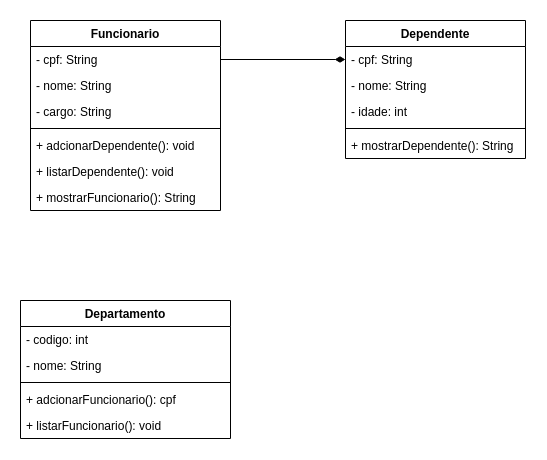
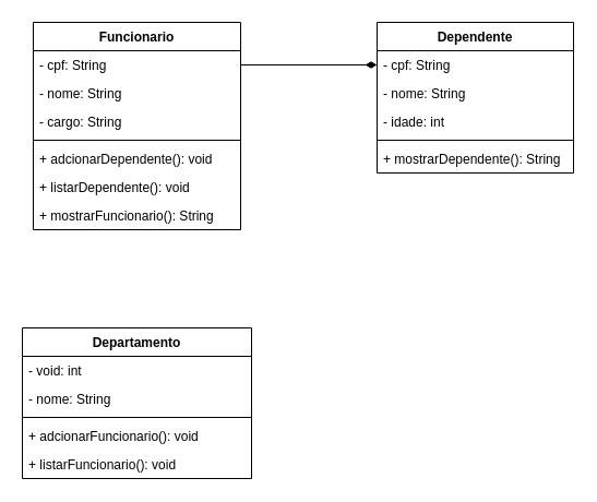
- <mxCell id="17" value="- codigo: int" style="text;strokeColor=none;fillColor=none;align=left;verticalAlign=top;spacingLeft=4;spacingRight=4;overflow=hidden;rotatable=0;points=[[0,0.5],[1,0.5]];portConstraint=eastwest;whiteSpace=wrap;html=1;" vertex="1" parent="16"><mxGeometry y="26" width="210" height="26" as="geometry" /></mxCell>
+ <mxCell id="17" value="- void: int" style="text;strokeColor=none;fillColor=none;align=left;verticalAlign=top;spacingLeft=4;spacingRight=4;overflow=hidden;rotatable=0;points=[[0,0.5],[1,0.5]];portConstraint=eastwest;whiteSpace=wrap;html=1;" vertex="1" parent="16"><mxGeometry y="26" width="210" height="26" as="geometry" /></mxCell>
- <mxCell id="20" value="+ adcionarFuncionario(): cpf" style="text;strokeColor=none;fillColor=none;align=left;verticalAlign=top;spacingLeft=4;spacingRight=4;overflow=hidden;rotatable=0;points=[[0,0.5],[1,0.5]];portConstraint=eastwest;whiteSpace=wrap;html=1;" vertex="1" parent="16"><mxGeometry y="86" width="210" height="26" as="geometry" /></mxCell>
+ <mxCell id="20" value="+ adcionarFuncionario(): void" style="text;strokeColor=none;fillColor=none;align=left;verticalAlign=top;spacingLeft=4;spacingRight=4;overflow=hidden;rotatable=0;points=[[0,0.5],[1,0.5]];portConstraint=eastwest;whiteSpace=wrap;html=1;" vertex="1" parent="16"><mxGeometry y="86" width="210" height="26" as="geometry" /></mxCell>
